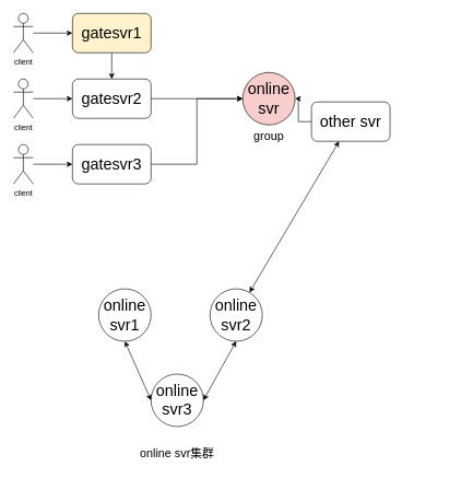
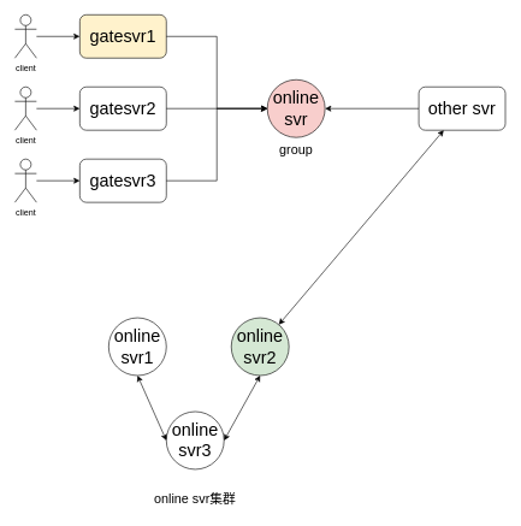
- <mxCell id="16" style="edgeStyle=orthogonalEdgeStyle;rounded=0;orthogonalLoop=1;jettySize=auto;html=1;fontSize=8;" edge="1" parent="1" source="7" target="11"><mxGeometry relative="1" as="geometry" /></mxCell>
+ <mxCell id="16" style="edgeStyle=orthogonalEdgeStyle;rounded=0;orthogonalLoop=1;jettySize=auto;html=1;entryX=0;entryY=0.5;entryDx=0;entryDy=0;fontSize=8;" edge="1" parent="1" source="7" target="19"><mxGeometry relative="1" as="geometry" /></mxCell>
- <mxCell id="3" value="other svr" style="rounded=1;whiteSpace=wrap;html=1;fontSize=24;" vertex="1" parent="1"><mxGeometry x="475" y="155" width="120" height="60" as="geometry" /></mxCell>
+ <mxCell id="3" value="other svr" style="rounded=1;whiteSpace=wrap;html=1;fontSize=24;" vertex="1" parent="1"><mxGeometry x="580" y="120" width="120" height="60" as="geometry" /></mxCell>
- <mxCell id="24" value="online&lt;br&gt;svr2" style="ellipse;whiteSpace=wrap;html=1;aspect=fixed;fontSize=24;container=0;" vertex="1" parent="1"><mxGeometry x="320" y="440" width="80" height="80" as="geometry" /></mxCell>
+ <mxCell id="24" value="online&lt;br&gt;svr2" style="ellipse;whiteSpace=wrap;html=1;aspect=fixed;fontSize=24;container=0;fillColor=#d5e8d4;" vertex="1" parent="1"><mxGeometry x="320" y="440" width="80" height="80" as="geometry" /></mxCell>
